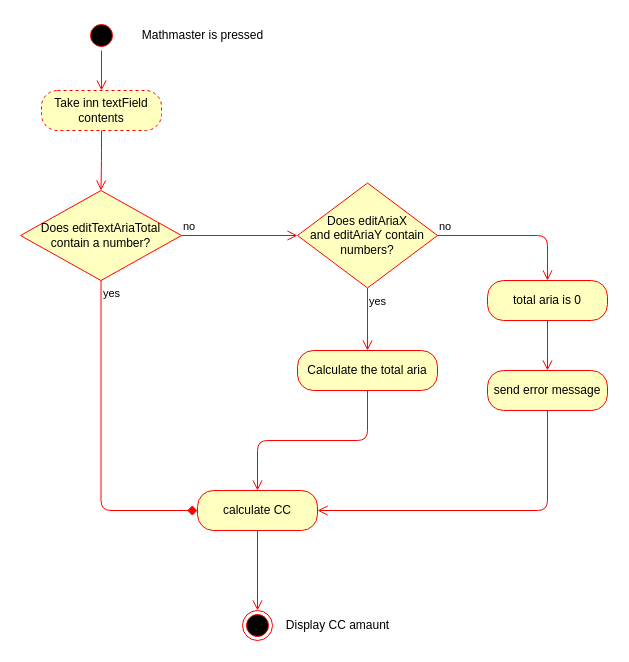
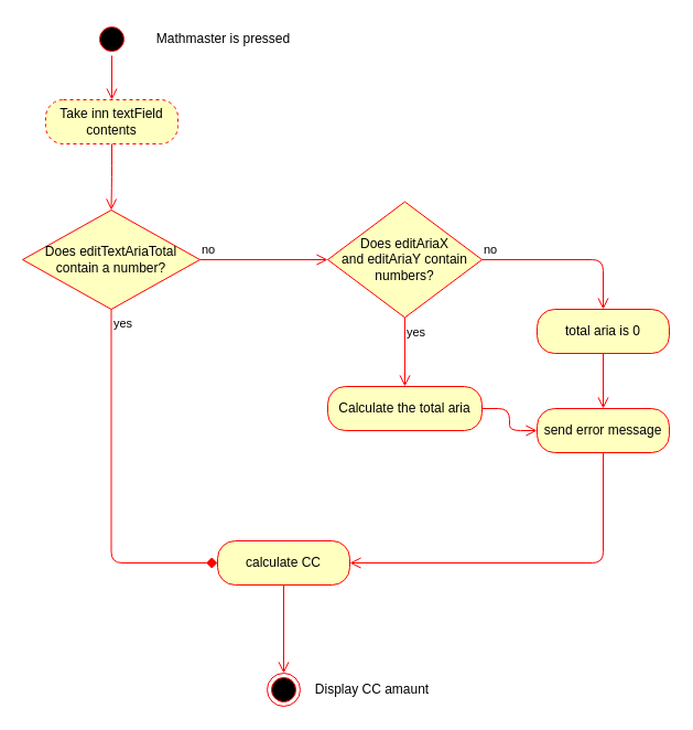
- <mxCell id="14" value="" style="edgeStyle=orthogonalEdgeStyle;html=1;verticalAlign=bottom;endArrow=open;endSize=8;strokeColor=#ff0000;entryX=0.5;entryY=0;entryDx=0;entryDy=0;" edge="1" source="13" parent="1" target="15"><mxGeometry relative="1" as="geometry"><mxPoint x="267" y="460" as="targetPoint" /></mxGeometry></mxCell>
+ <mxCell id="14" value="" style="edgeStyle=orthogonalEdgeStyle;html=1;verticalAlign=bottom;endArrow=open;endSize=8;strokeColor=#ff0000;" edge="1" source="13" parent="1" target="18"><mxGeometry relative="1" as="geometry"><mxPoint x="267" y="460" as="targetPoint" /></mxGeometry></mxCell>
